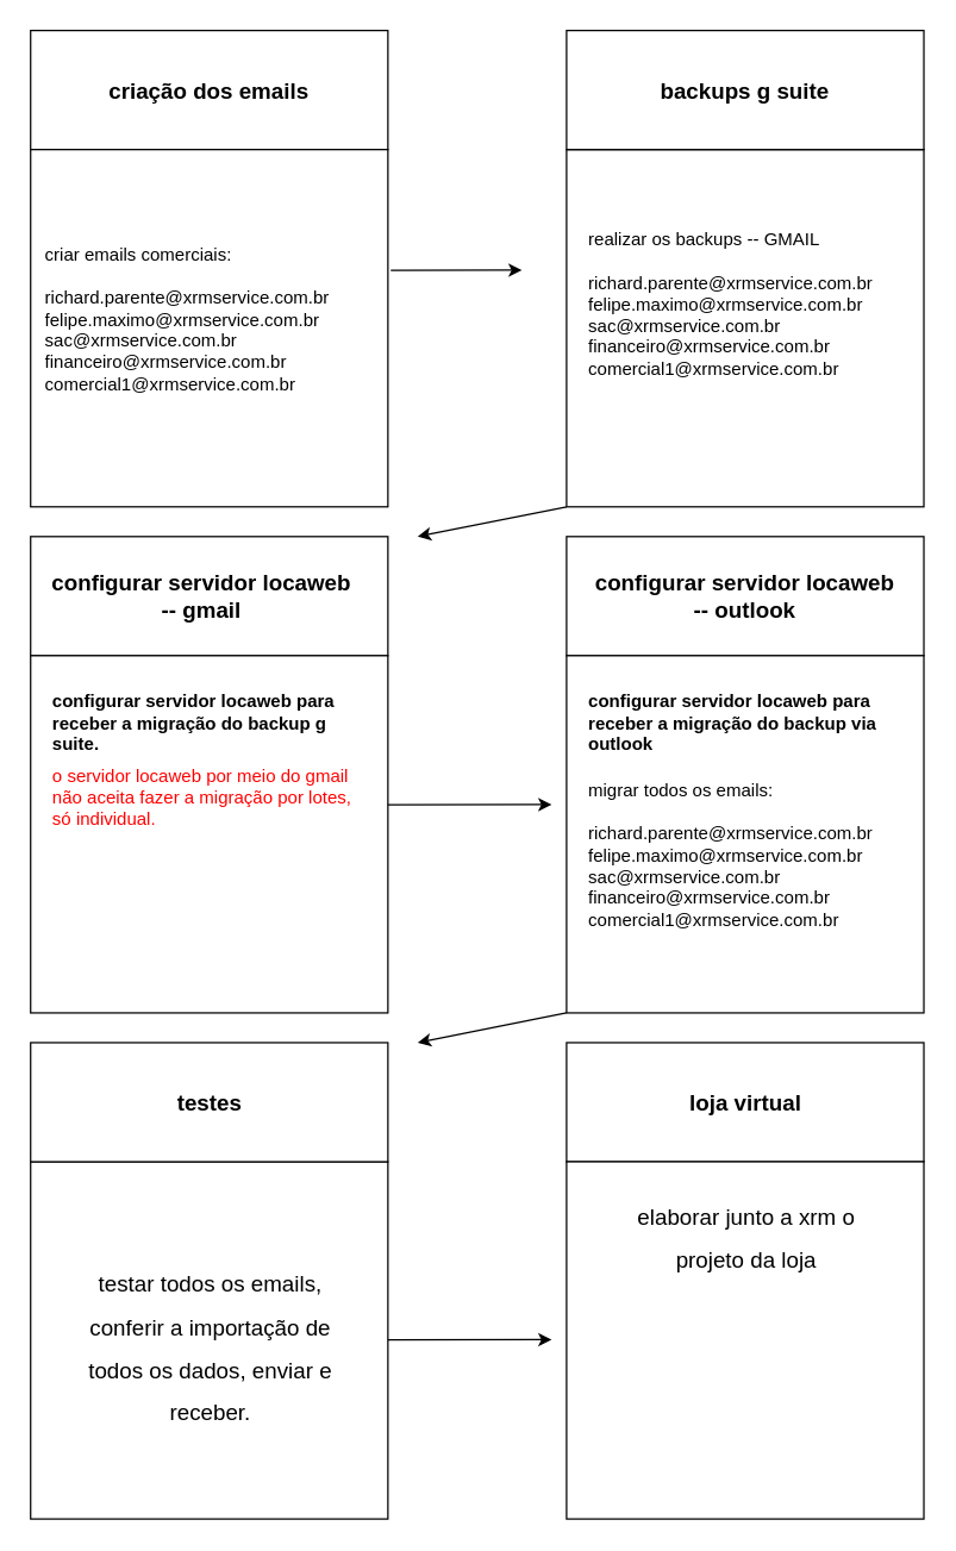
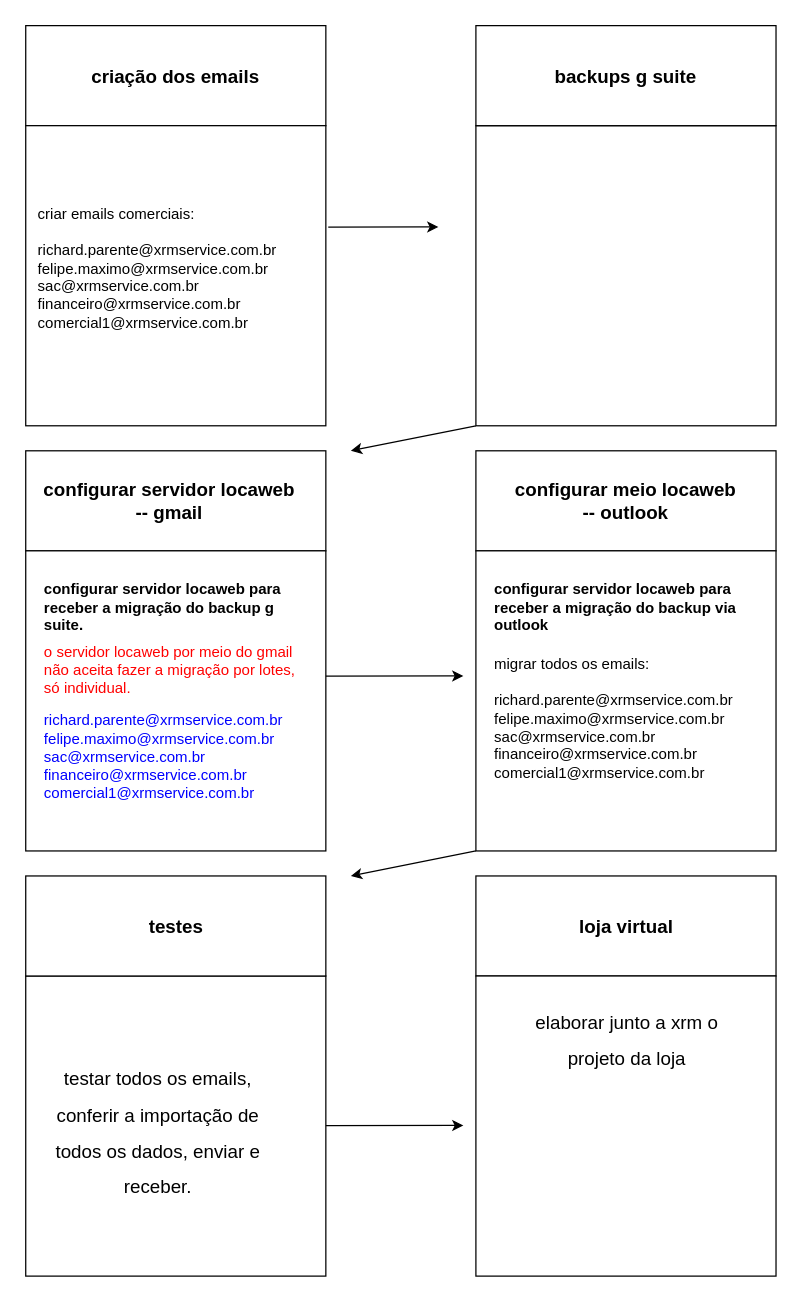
- <mxCell id="29" value="&lt;br&gt;realizar os backups -- GMAIL&lt;br&gt;&lt;br&gt;richard.parente@xrmservice.com.br&lt;br&gt;felipe.maximo@xrmservice.com.br&lt;br&gt;sac@xrmservice.com.br&lt;br&gt;financeiro@xrmservice.com.br&lt;br&gt;comercial1@xrmservice.com.br" style="text;html=1;strokeColor=none;fillColor=none;spacing=5;spacingTop=-20;whiteSpace=wrap;overflow=hidden;rounded=0;" vertex="1" parent="27"><mxGeometry x="10" y="50" width="220" height="140" as="geometry" /></mxCell>
- <mxCell id="21" value="&lt;b style=&quot;font-size: 15px&quot;&gt;configurar servidor locaweb&lt;br&gt;-- outlook&lt;/b&gt;" style="text;html=1;strokeColor=none;fillColor=none;align=center;verticalAlign=middle;whiteSpace=wrap;rounded=0;" vertex="1" parent="19"><mxGeometry x="10" y="23.34" width="220" height="33.33" as="geometry" /></mxCell>
+ <mxCell id="21" value="&lt;b style=&quot;font-size: 15px&quot;&gt;configurar meio locaweb&lt;br&gt;-- outlook&lt;/b&gt;" style="text;html=1;strokeColor=none;fillColor=none;align=center;verticalAlign=middle;whiteSpace=wrap;rounded=0;" vertex="1" parent="19"><mxGeometry x="10" y="23.34" width="220" height="33.33" as="geometry" /></mxCell>
+ <mxCell id="17" value="&lt;font color=&quot;#0000ff&quot;&gt;&lt;br&gt;richard.parente@xrmservice.com.br&lt;br&gt;felipe.maximo@xrmservice.com.br&lt;br&gt;sac@xrmservice.com.br&lt;br&gt;financeiro@xrmservice.com.br&lt;br&gt;comercial1@xrmservice.com.br&lt;/font&gt;" style="text;html=1;strokeColor=none;fillColor=none;spacing=5;spacingTop=-20;whiteSpace=wrap;overflow=hidden;rounded=0;" vertex="1" parent="12"><mxGeometry x="10" y="125" width="220" height="85" as="geometry" /></mxCell>
- <mxCell id="38" value="&lt;h1 style=&quot;text-align: center&quot;&gt;&lt;span style=&quot;font-weight: normal&quot;&gt;&lt;font style=&quot;font-size: 15px&quot;&gt;testar todos os emails, conferir a importação de todos os dados, enviar e receber.&lt;/font&gt;&lt;/span&gt;&lt;br&gt;&lt;/h1&gt;" style="text;html=1;strokeColor=none;fillColor=none;spacing=5;spacingTop=-20;whiteSpace=wrap;overflow=hidden;rounded=0;" vertex="1" parent="1"><mxGeometry x="45" y="840" width="190" height="120" as="geometry" /></mxCell>
+ <mxCell id="38" value="&lt;h1 style=&quot;text-align: center&quot;&gt;&lt;span style=&quot;font-weight: normal&quot;&gt;&lt;font style=&quot;font-size: 15px&quot;&gt;testar todos os emails, conferir a importação de todos os dados, enviar e receber.&lt;/font&gt;&lt;/span&gt;&lt;br&gt;&lt;/h1&gt;" style="text;html=1;strokeColor=none;fillColor=none;spacing=5;spacingTop=-20;whiteSpace=wrap;overflow=hidden;rounded=0;" vertex="1" parent="1"><mxGeometry x="30" y="840" width="190" height="120" as="geometry" /></mxCell>
